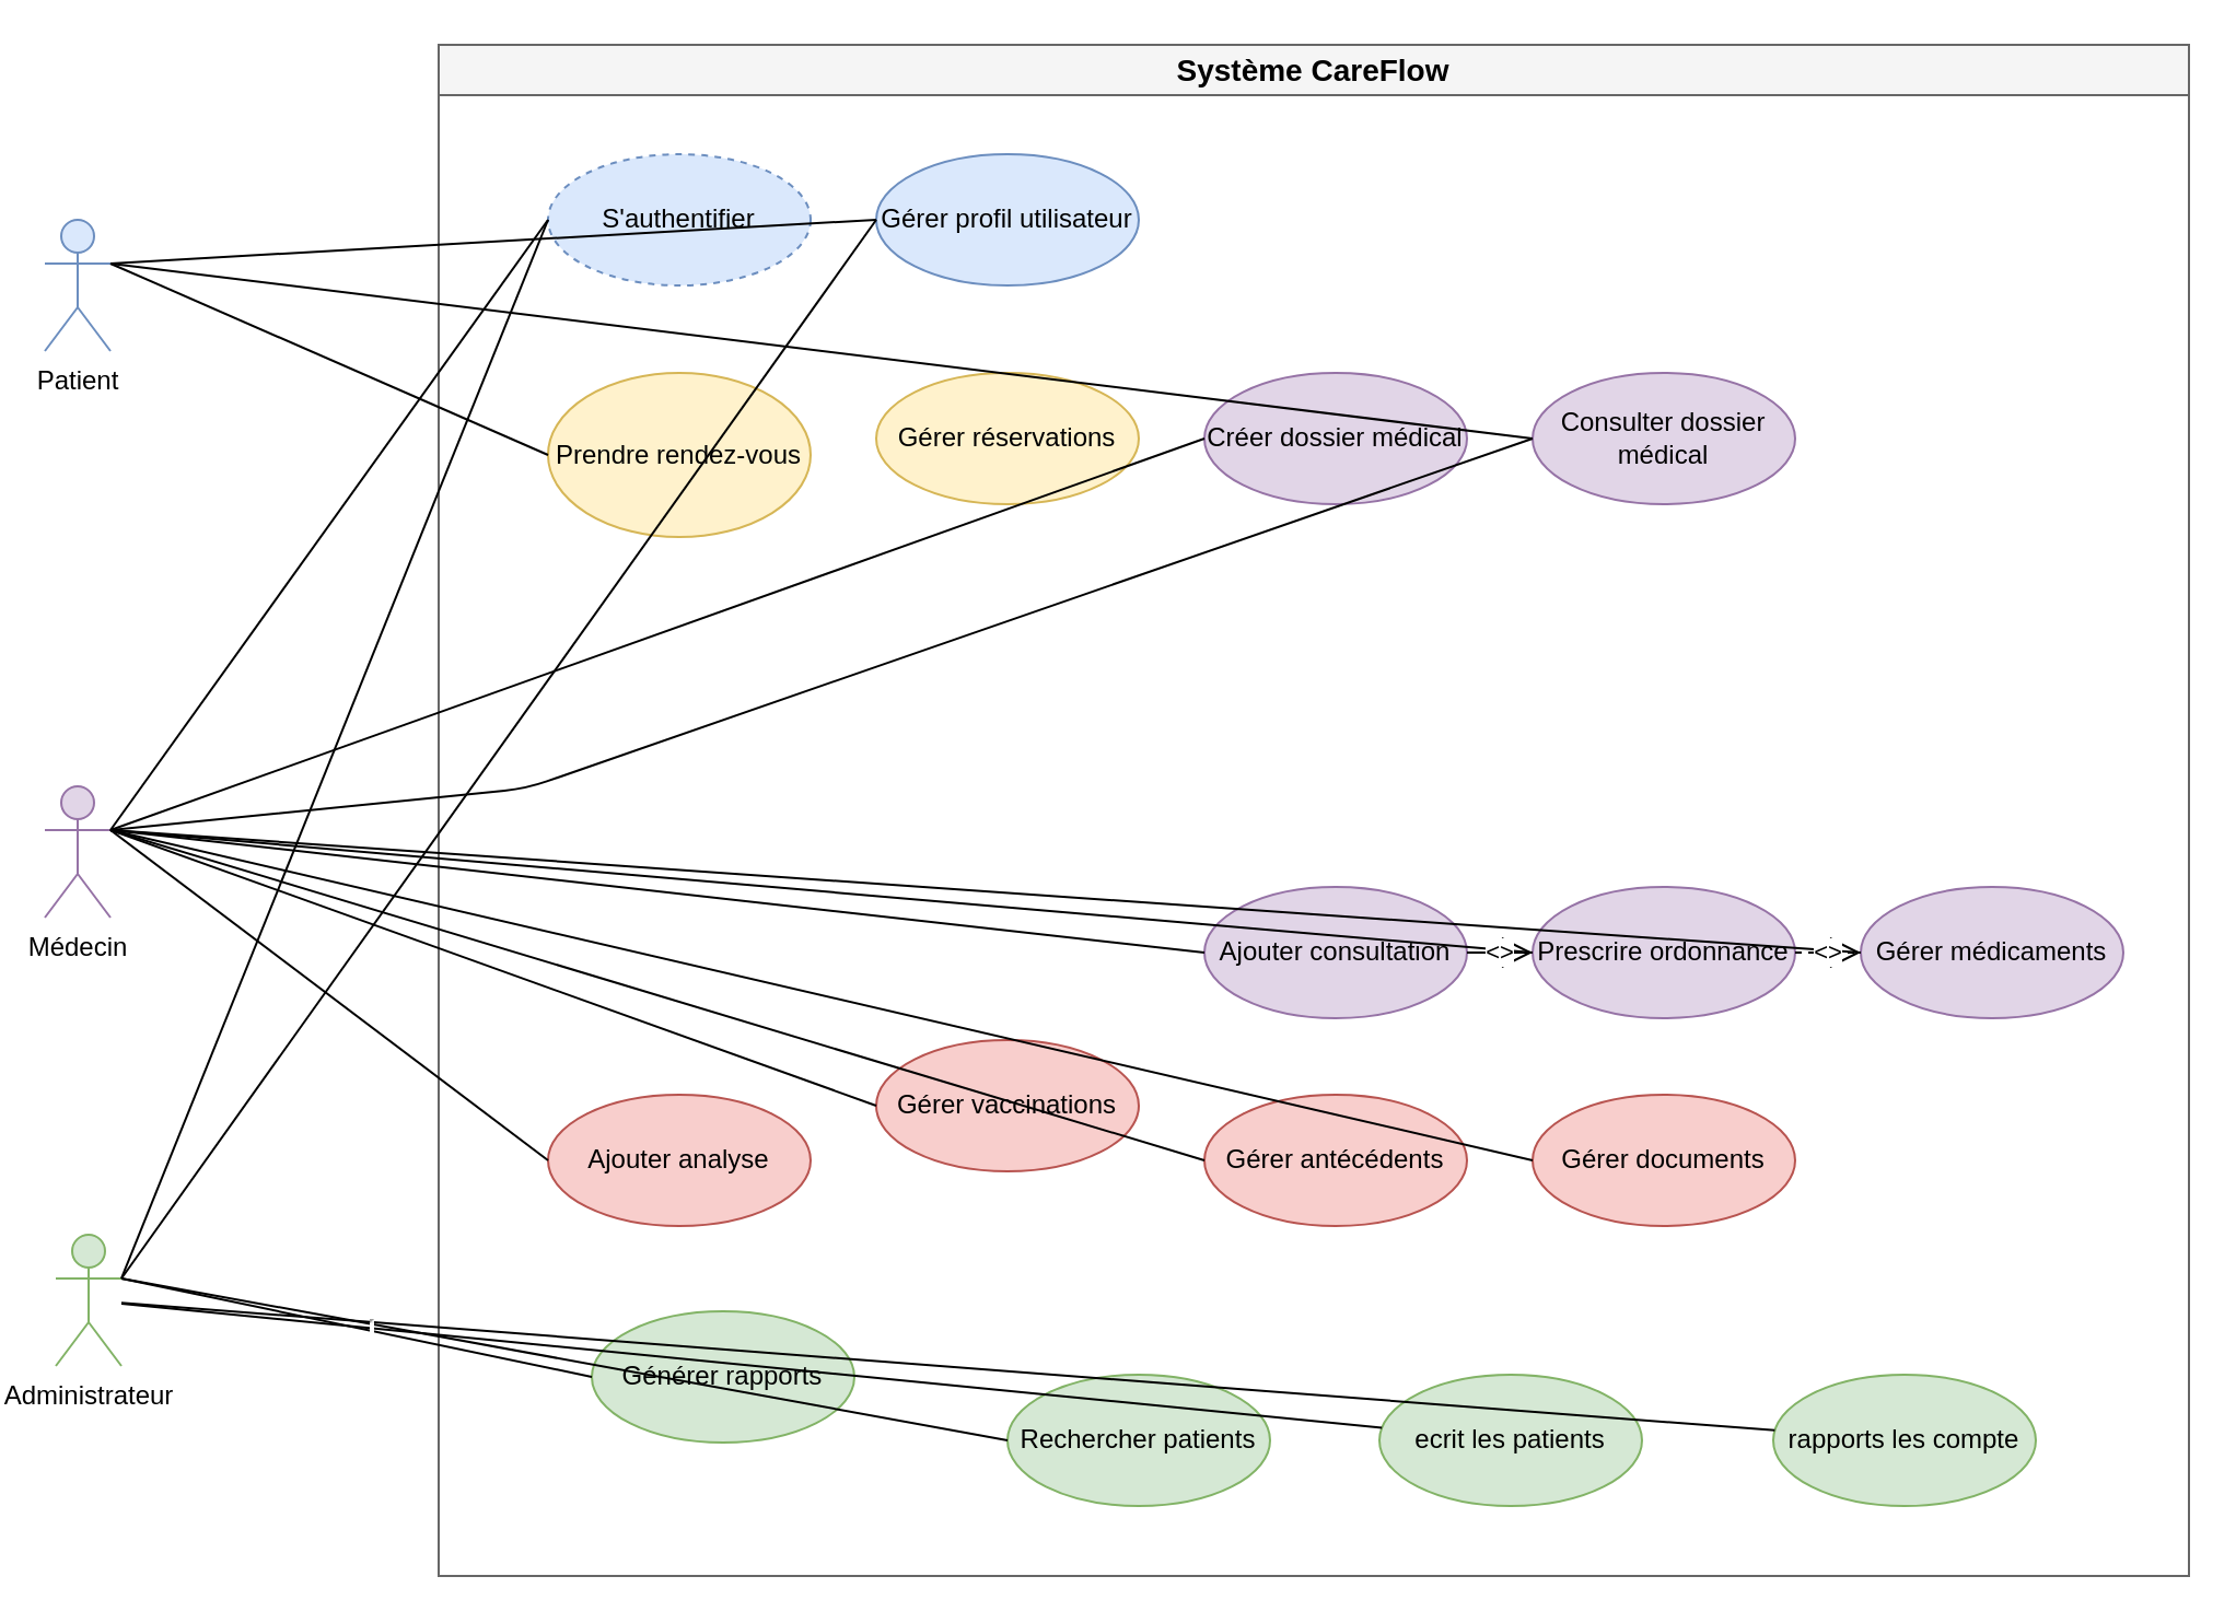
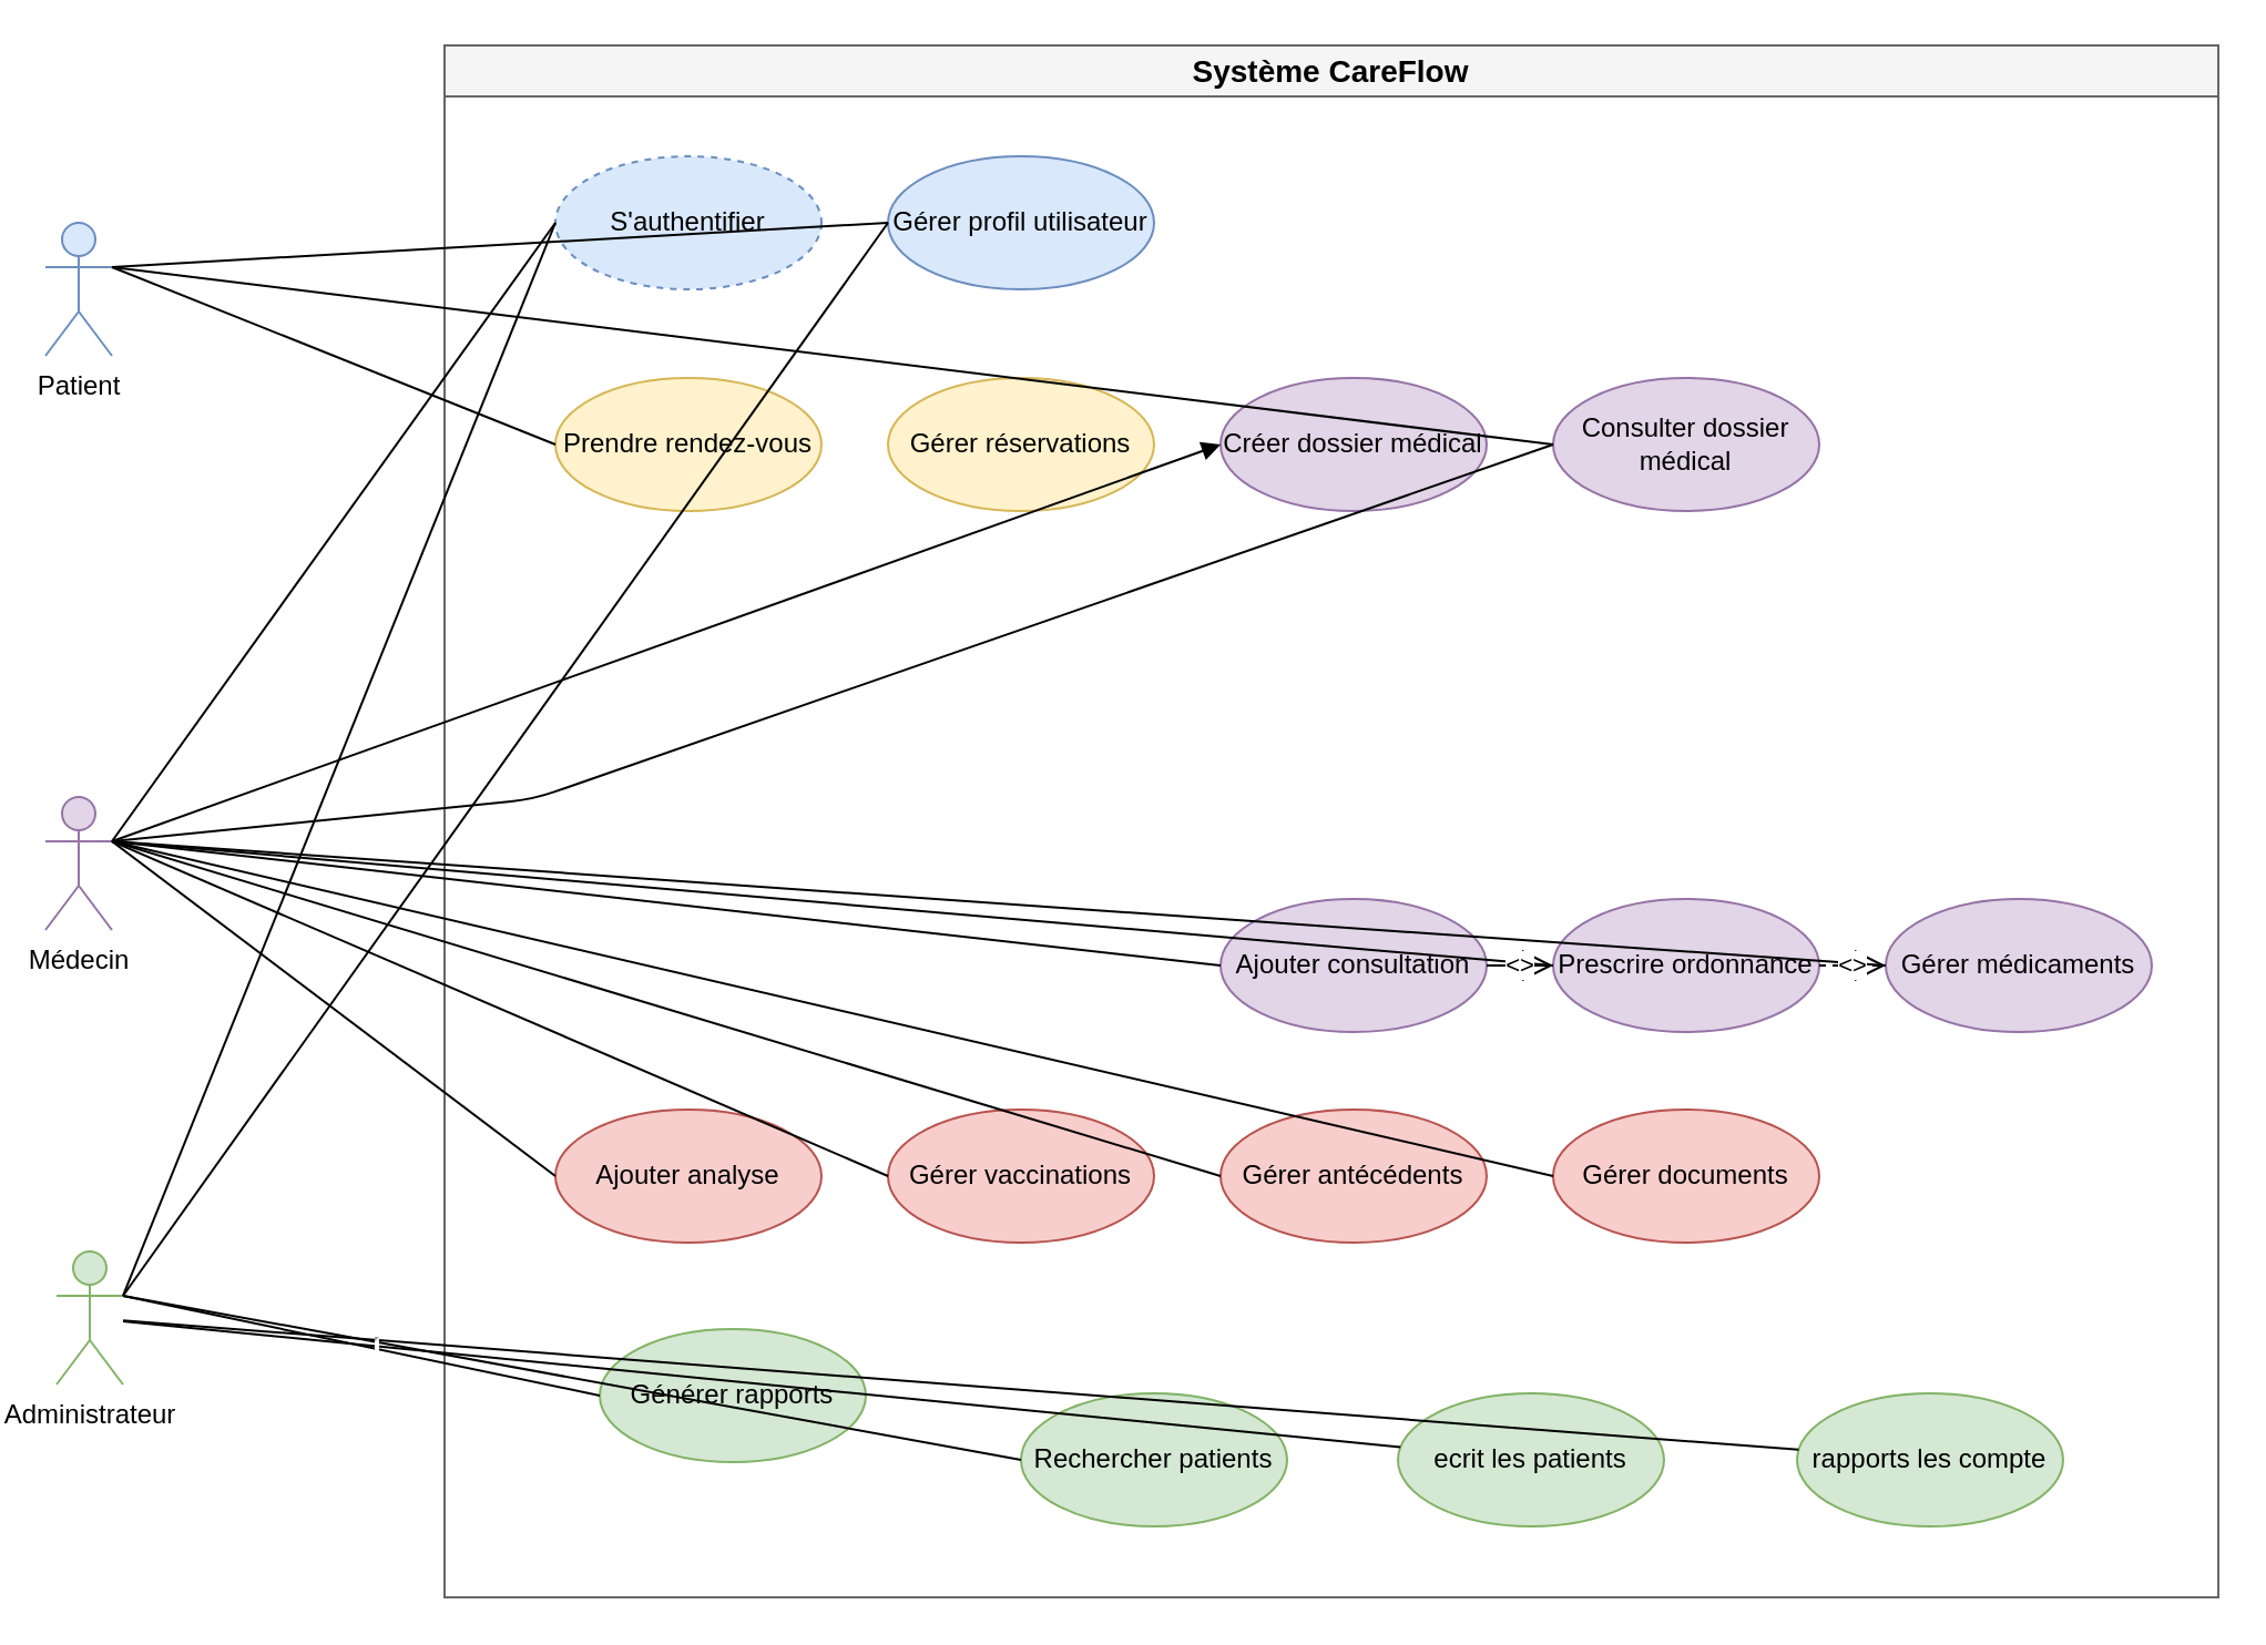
- <mxCell id="28" value="" style="endArrow=none;html=1;exitX=1;exitY=0.333;exitDx=0;exitDy=0;exitPerimeter=0;entryX=0;entryY=0.5;entryDx=0;entryDy=0;" parent="1" source="21" target="7" edge="1"><mxGeometry width="50" height="50" relative="1" as="geometry"><mxPoint x="70" y="400" as="sourcePoint" /><mxPoint x="120" y="350" as="targetPoint" /></mxGeometry></mxCell>
+ <mxCell id="28" value="" style="endArrow=block;html=1;exitX=1;exitY=0.333;exitDx=0;exitDy=0;exitPerimeter=0;entryX=0;entryY=0.5;entryDx=0;entryDy=0;" parent="1" source="21" target="7" edge="1"><mxGeometry width="50" height="50" relative="1" as="geometry"><mxPoint x="70" y="400" as="sourcePoint" /><mxPoint x="120" y="350" as="targetPoint" /></mxGeometry></mxCell>
- <mxCell id="5" value="Prendre rendez-vous" style="ellipse;whiteSpace=wrap;html=1;fillColor=#fff2cc;strokeColor=#d6b656;" parent="2" vertex="1"><mxGeometry x="50" y="150" width="120" height="75" as="geometry" /></mxCell>
+ <mxCell id="5" value="Prendre rendez-vous" style="ellipse;whiteSpace=wrap;html=1;fillColor=#fff2cc;strokeColor=#d6b656;" parent="2" vertex="1"><mxGeometry x="50" y="150" width="120" height="60" as="geometry" /></mxCell>
- <mxCell id="13" value="Gérer vaccinations" style="ellipse;whiteSpace=wrap;html=1;fillColor=#f8cecc;strokeColor=#b85450;" parent="2" vertex="1"><mxGeometry x="200" y="455" width="120" height="60" as="geometry" /></mxCell>
+ <mxCell id="13" value="Gérer vaccinations" style="ellipse;whiteSpace=wrap;html=1;fillColor=#f8cecc;strokeColor=#b85450;" parent="2" vertex="1"><mxGeometry x="200" y="480" width="120" height="60" as="geometry" /></mxCell>
